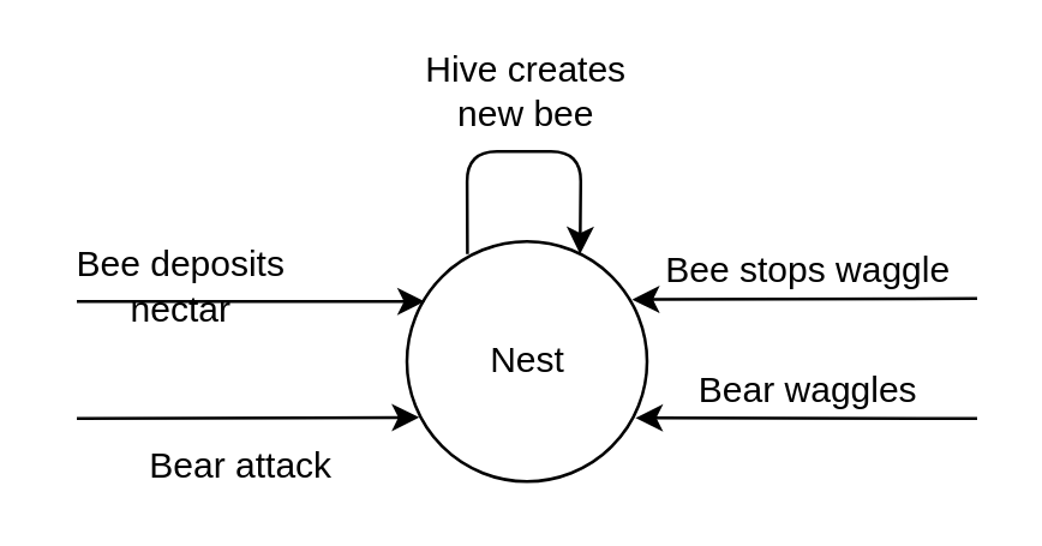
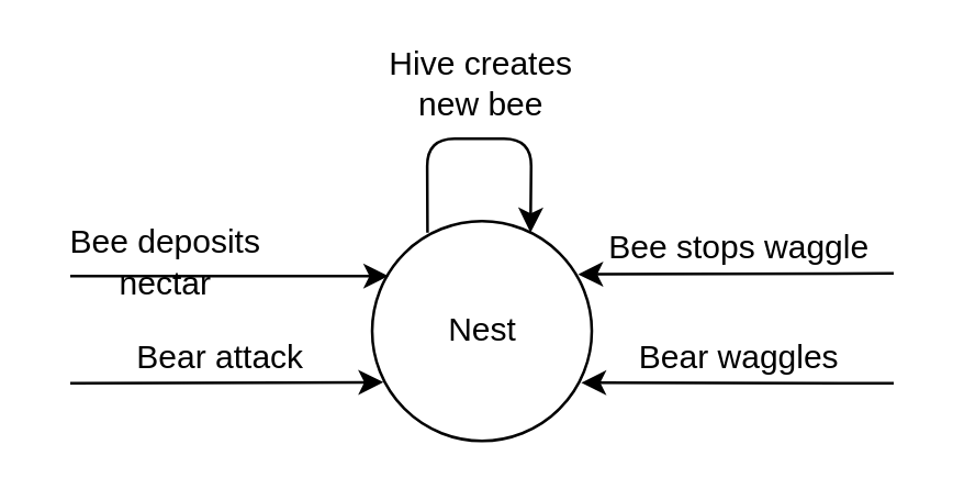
- <mxCell id="10" value="Bear attack" style="text;html=1;strokeColor=none;fillColor=none;align=center;verticalAlign=middle;whiteSpace=wrap;rounded=0;" parent="1" vertex="1"><mxGeometry x="40" y="145" width="80" height="20" as="geometry" /></mxCell>
+ <mxCell id="10" value="Bear attack" style="text;html=1;strokeColor=none;fillColor=none;align=center;verticalAlign=middle;whiteSpace=wrap;rounded=0;" parent="1" vertex="1"><mxGeometry x="40" y="120" width="80" height="20" as="geometry" /></mxCell>
